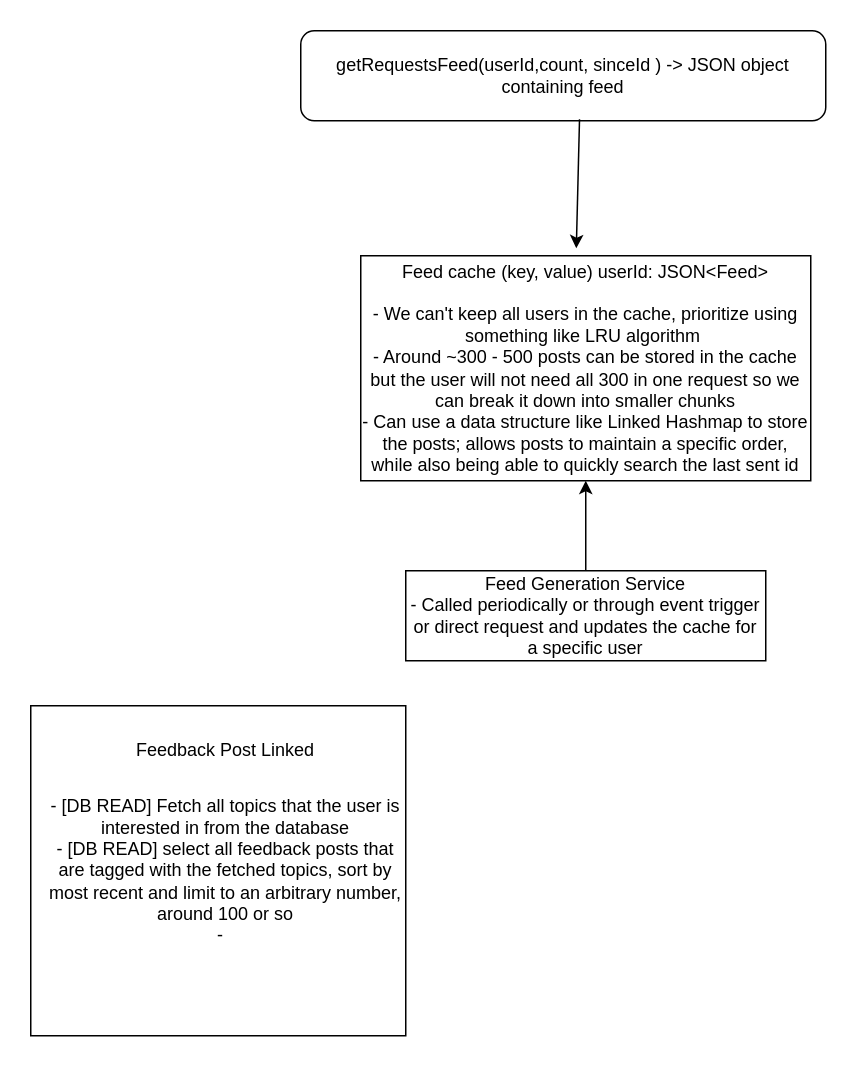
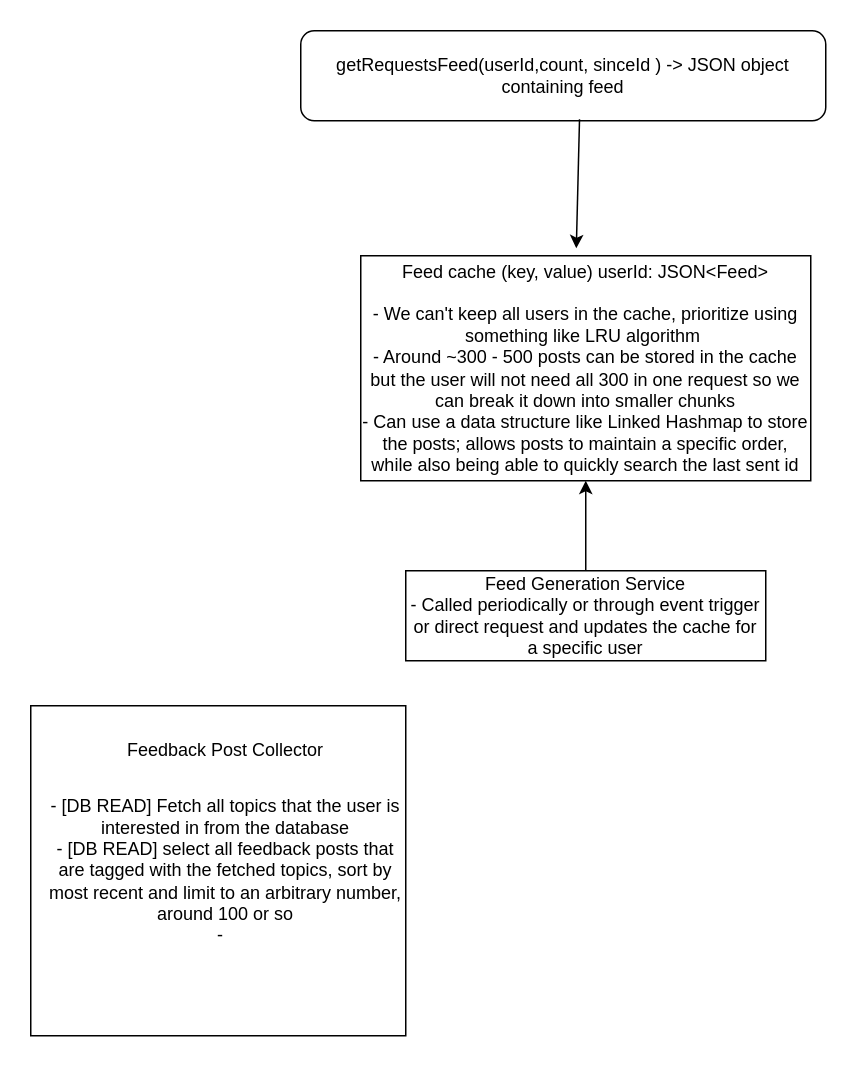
- <mxCell id="8" value="Feedback Post Linked" style="text;html=1;strokeColor=none;fillColor=none;align=center;verticalAlign=middle;whiteSpace=wrap;rounded=0;" vertex="1" parent="1"><mxGeometry x="70" y="490" width="160" height="20" as="geometry" /></mxCell>
+ <mxCell id="8" value="Feedback Post Collector" style="text;html=1;strokeColor=none;fillColor=none;align=center;verticalAlign=middle;whiteSpace=wrap;rounded=0;" vertex="1" parent="1"><mxGeometry x="70" y="490" width="160" height="20" as="geometry" /></mxCell>
